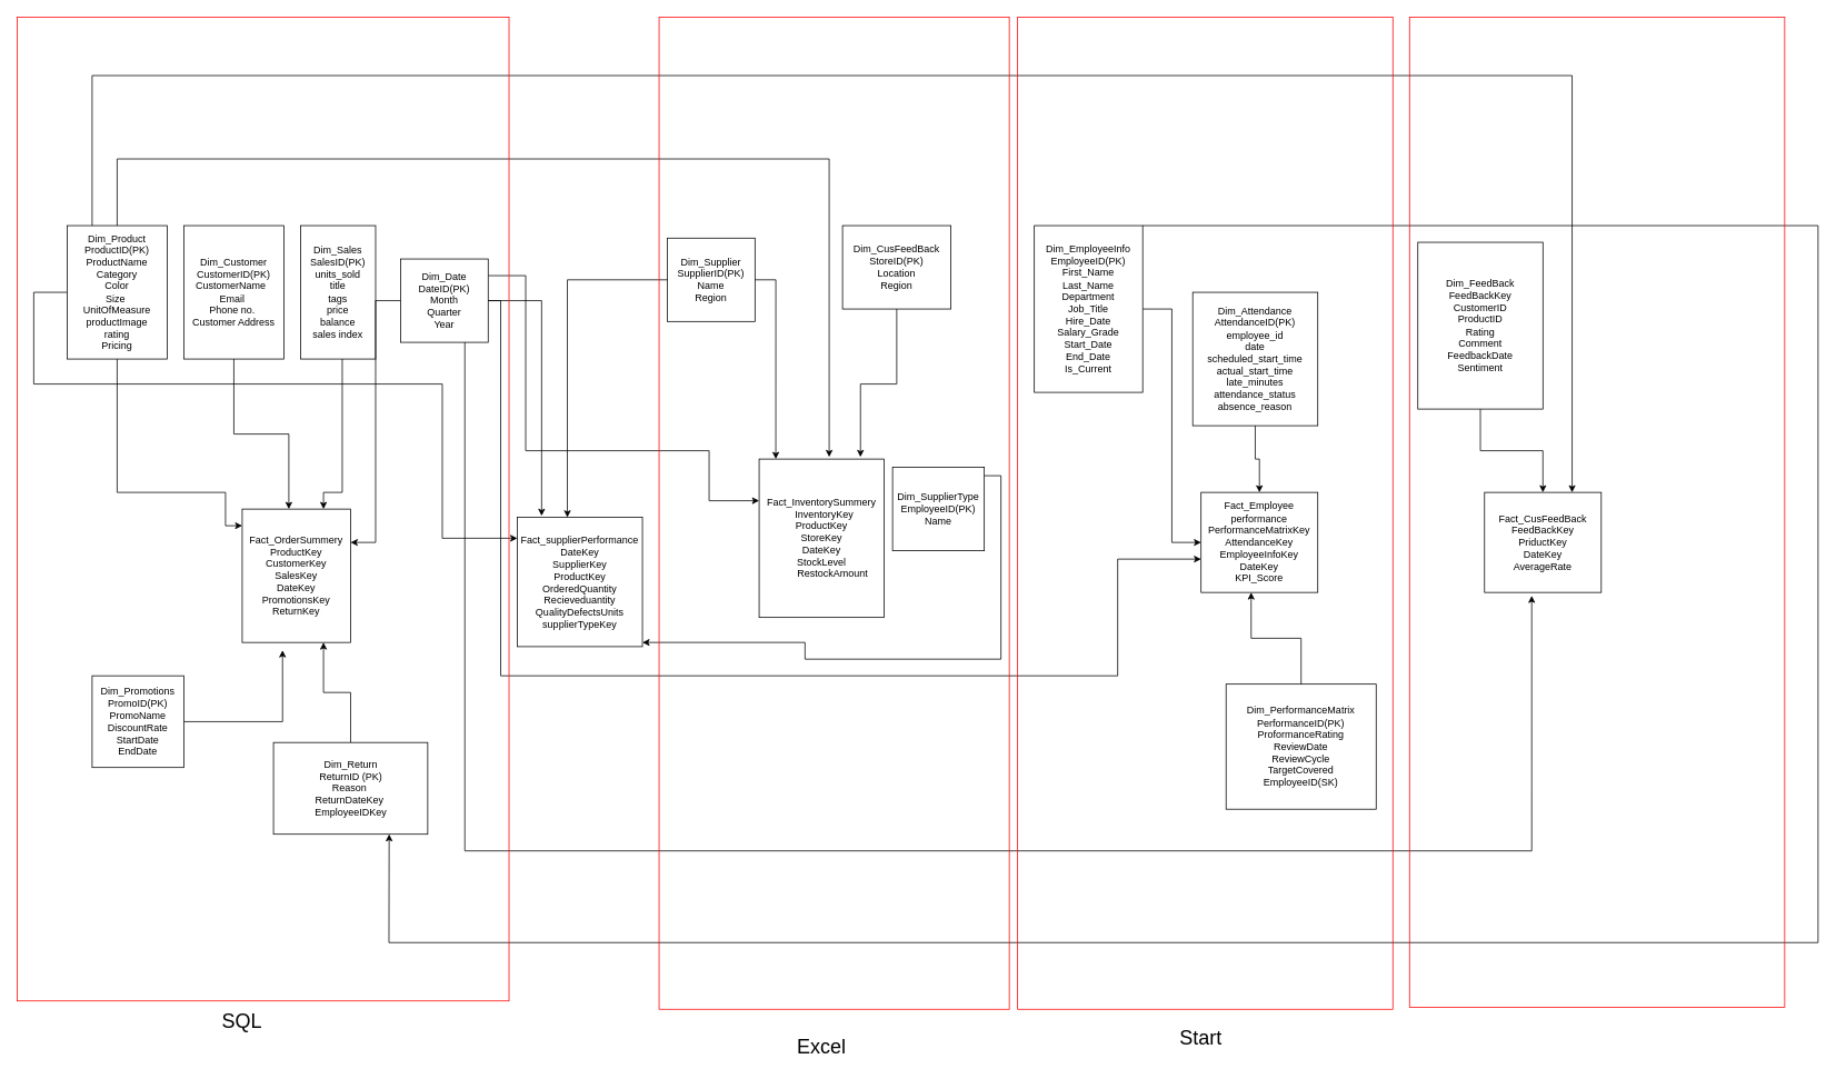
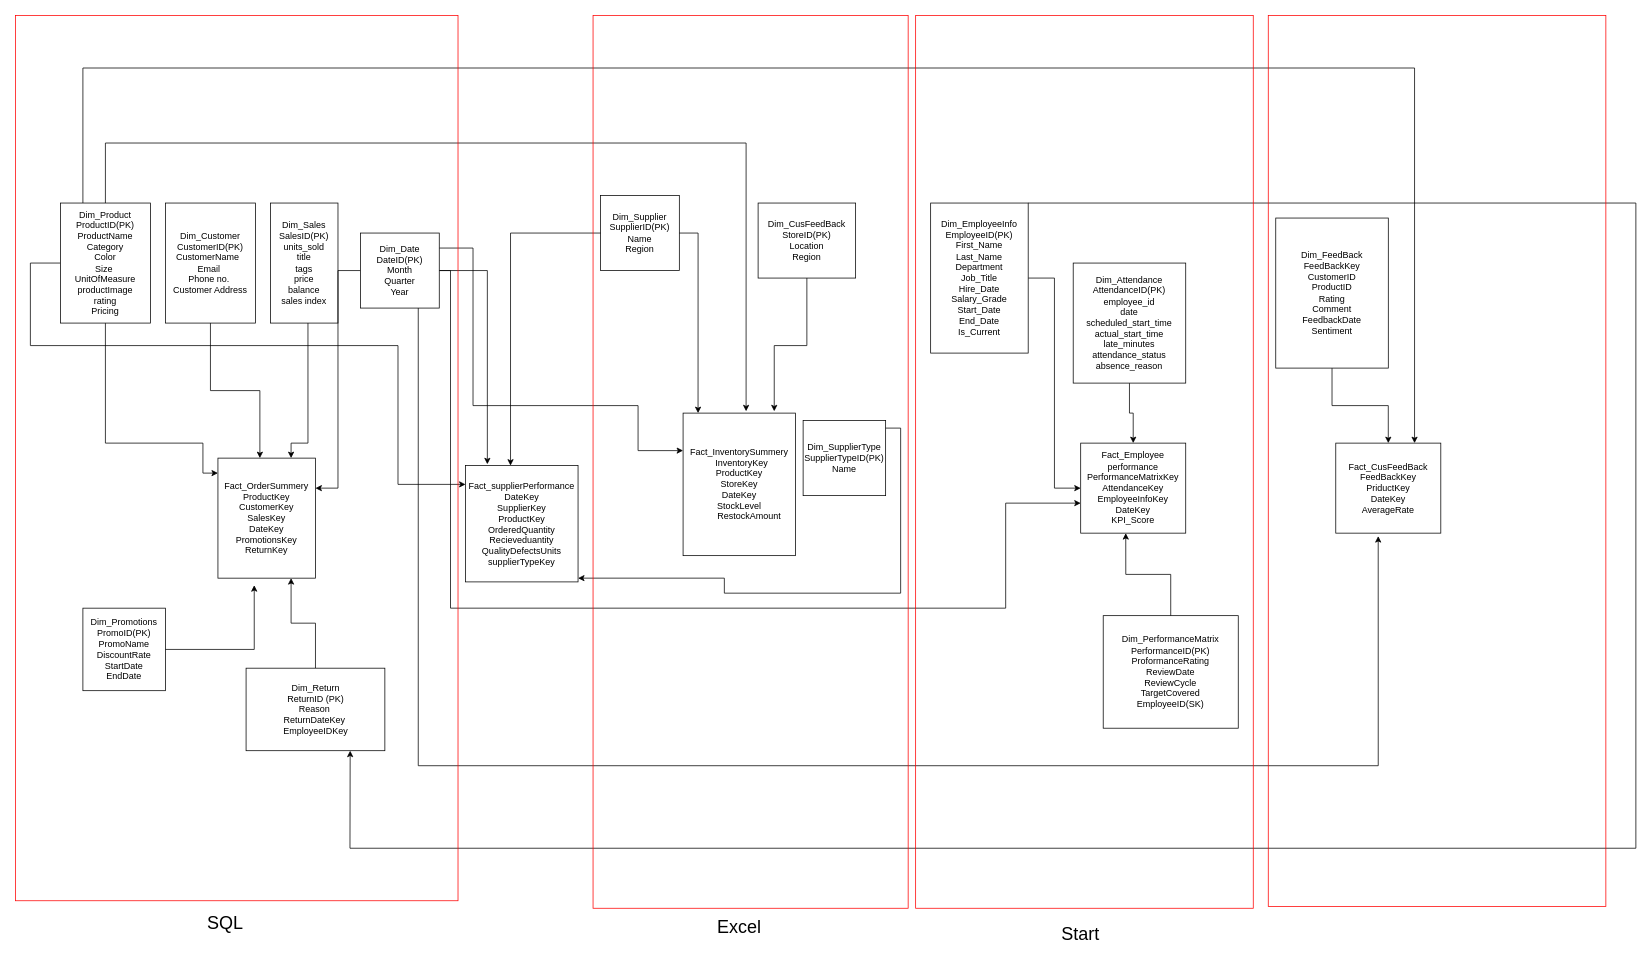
- <mxCell id="27" value="&lt;div&gt;Dim_Supplier&lt;/div&gt;&lt;div&gt;&lt;div&gt;SupplierID(PK)&lt;/div&gt;&lt;div&gt;&lt;span style=&quot;white-space: normal;&quot;&gt;Name&lt;/span&gt;&lt;/div&gt;&lt;div&gt;&lt;span style=&quot;white-space: normal;&quot;&gt;Region&lt;/span&gt;&lt;/div&gt;&lt;/div&gt;" style="whiteSpace=wrap;html=1;align=center;" parent="1" vertex="1"><mxGeometry x="800" y="285" width="105" height="100" as="geometry" /></mxCell>
+ <mxCell id="27" value="&lt;div&gt;Dim_Supplier&lt;/div&gt;&lt;div&gt;&lt;div&gt;SupplierID(PK)&lt;/div&gt;&lt;div&gt;&lt;span style=&quot;white-space: normal;&quot;&gt;Name&lt;/span&gt;&lt;/div&gt;&lt;div&gt;&lt;span style=&quot;white-space: normal;&quot;&gt;Region&lt;/span&gt;&lt;/div&gt;&lt;/div&gt;" style="whiteSpace=wrap;html=1;align=center;" parent="1" vertex="1"><mxGeometry x="800" y="260" width="105" height="100" as="geometry" /></mxCell>
- <mxCell id="39" value="&lt;div&gt;Dim_SupplierType&lt;/div&gt;&lt;div&gt;&lt;div&gt;EmployeeID(PK)&lt;/div&gt;&lt;/div&gt;&lt;div&gt;Name&lt;/div&gt;" style="whiteSpace=wrap;html=1;align=center;" parent="1" vertex="1"><mxGeometry x="1070" y="560" width="110" height="100" as="geometry" /></mxCell>
+ <mxCell id="39" value="&lt;div&gt;Dim_SupplierType&lt;/div&gt;&lt;div&gt;&lt;div&gt;SupplierTypeID(PK)&lt;/div&gt;&lt;/div&gt;&lt;div&gt;Name&lt;/div&gt;" style="whiteSpace=wrap;html=1;align=center;" parent="1" vertex="1"><mxGeometry x="1070" y="560" width="110" height="100" as="geometry" /></mxCell>
- <mxCell id="46" value="&lt;font style=&quot;font-size: 24px;&quot;&gt;SQL&lt;/font&gt;" style="text;html=1;align=center;verticalAlign=middle;whiteSpace=wrap;rounded=0;" parent="1" vertex="1"><mxGeometry x="260" y="1210" width="60" height="30" as="geometry" /></mxCell>
+ <mxCell id="46" value="&lt;font style=&quot;font-size: 24px;&quot;&gt;SQL&lt;/font&gt;" style="text;html=1;align=center;verticalAlign=middle;whiteSpace=wrap;rounded=0;" parent="1" vertex="1"><mxGeometry x="270" y="1215" width="60" height="30" as="geometry" /></mxCell>
- <mxCell id="47" value="&lt;font style=&quot;font-size: 24px;&quot;&gt;Excel&lt;/font&gt;" style="text;html=1;align=center;verticalAlign=middle;whiteSpace=wrap;rounded=0;" parent="1" vertex="1"><mxGeometry x="955" y="1240" width="60" height="30" as="geometry" /></mxCell>
+ <mxCell id="47" value="&lt;font style=&quot;font-size: 24px;&quot;&gt;Excel&lt;/font&gt;" style="text;html=1;align=center;verticalAlign=middle;whiteSpace=wrap;rounded=0;" parent="1" vertex="1"><mxGeometry x="955" y="1220" width="60" height="30" as="geometry" /></mxCell>
